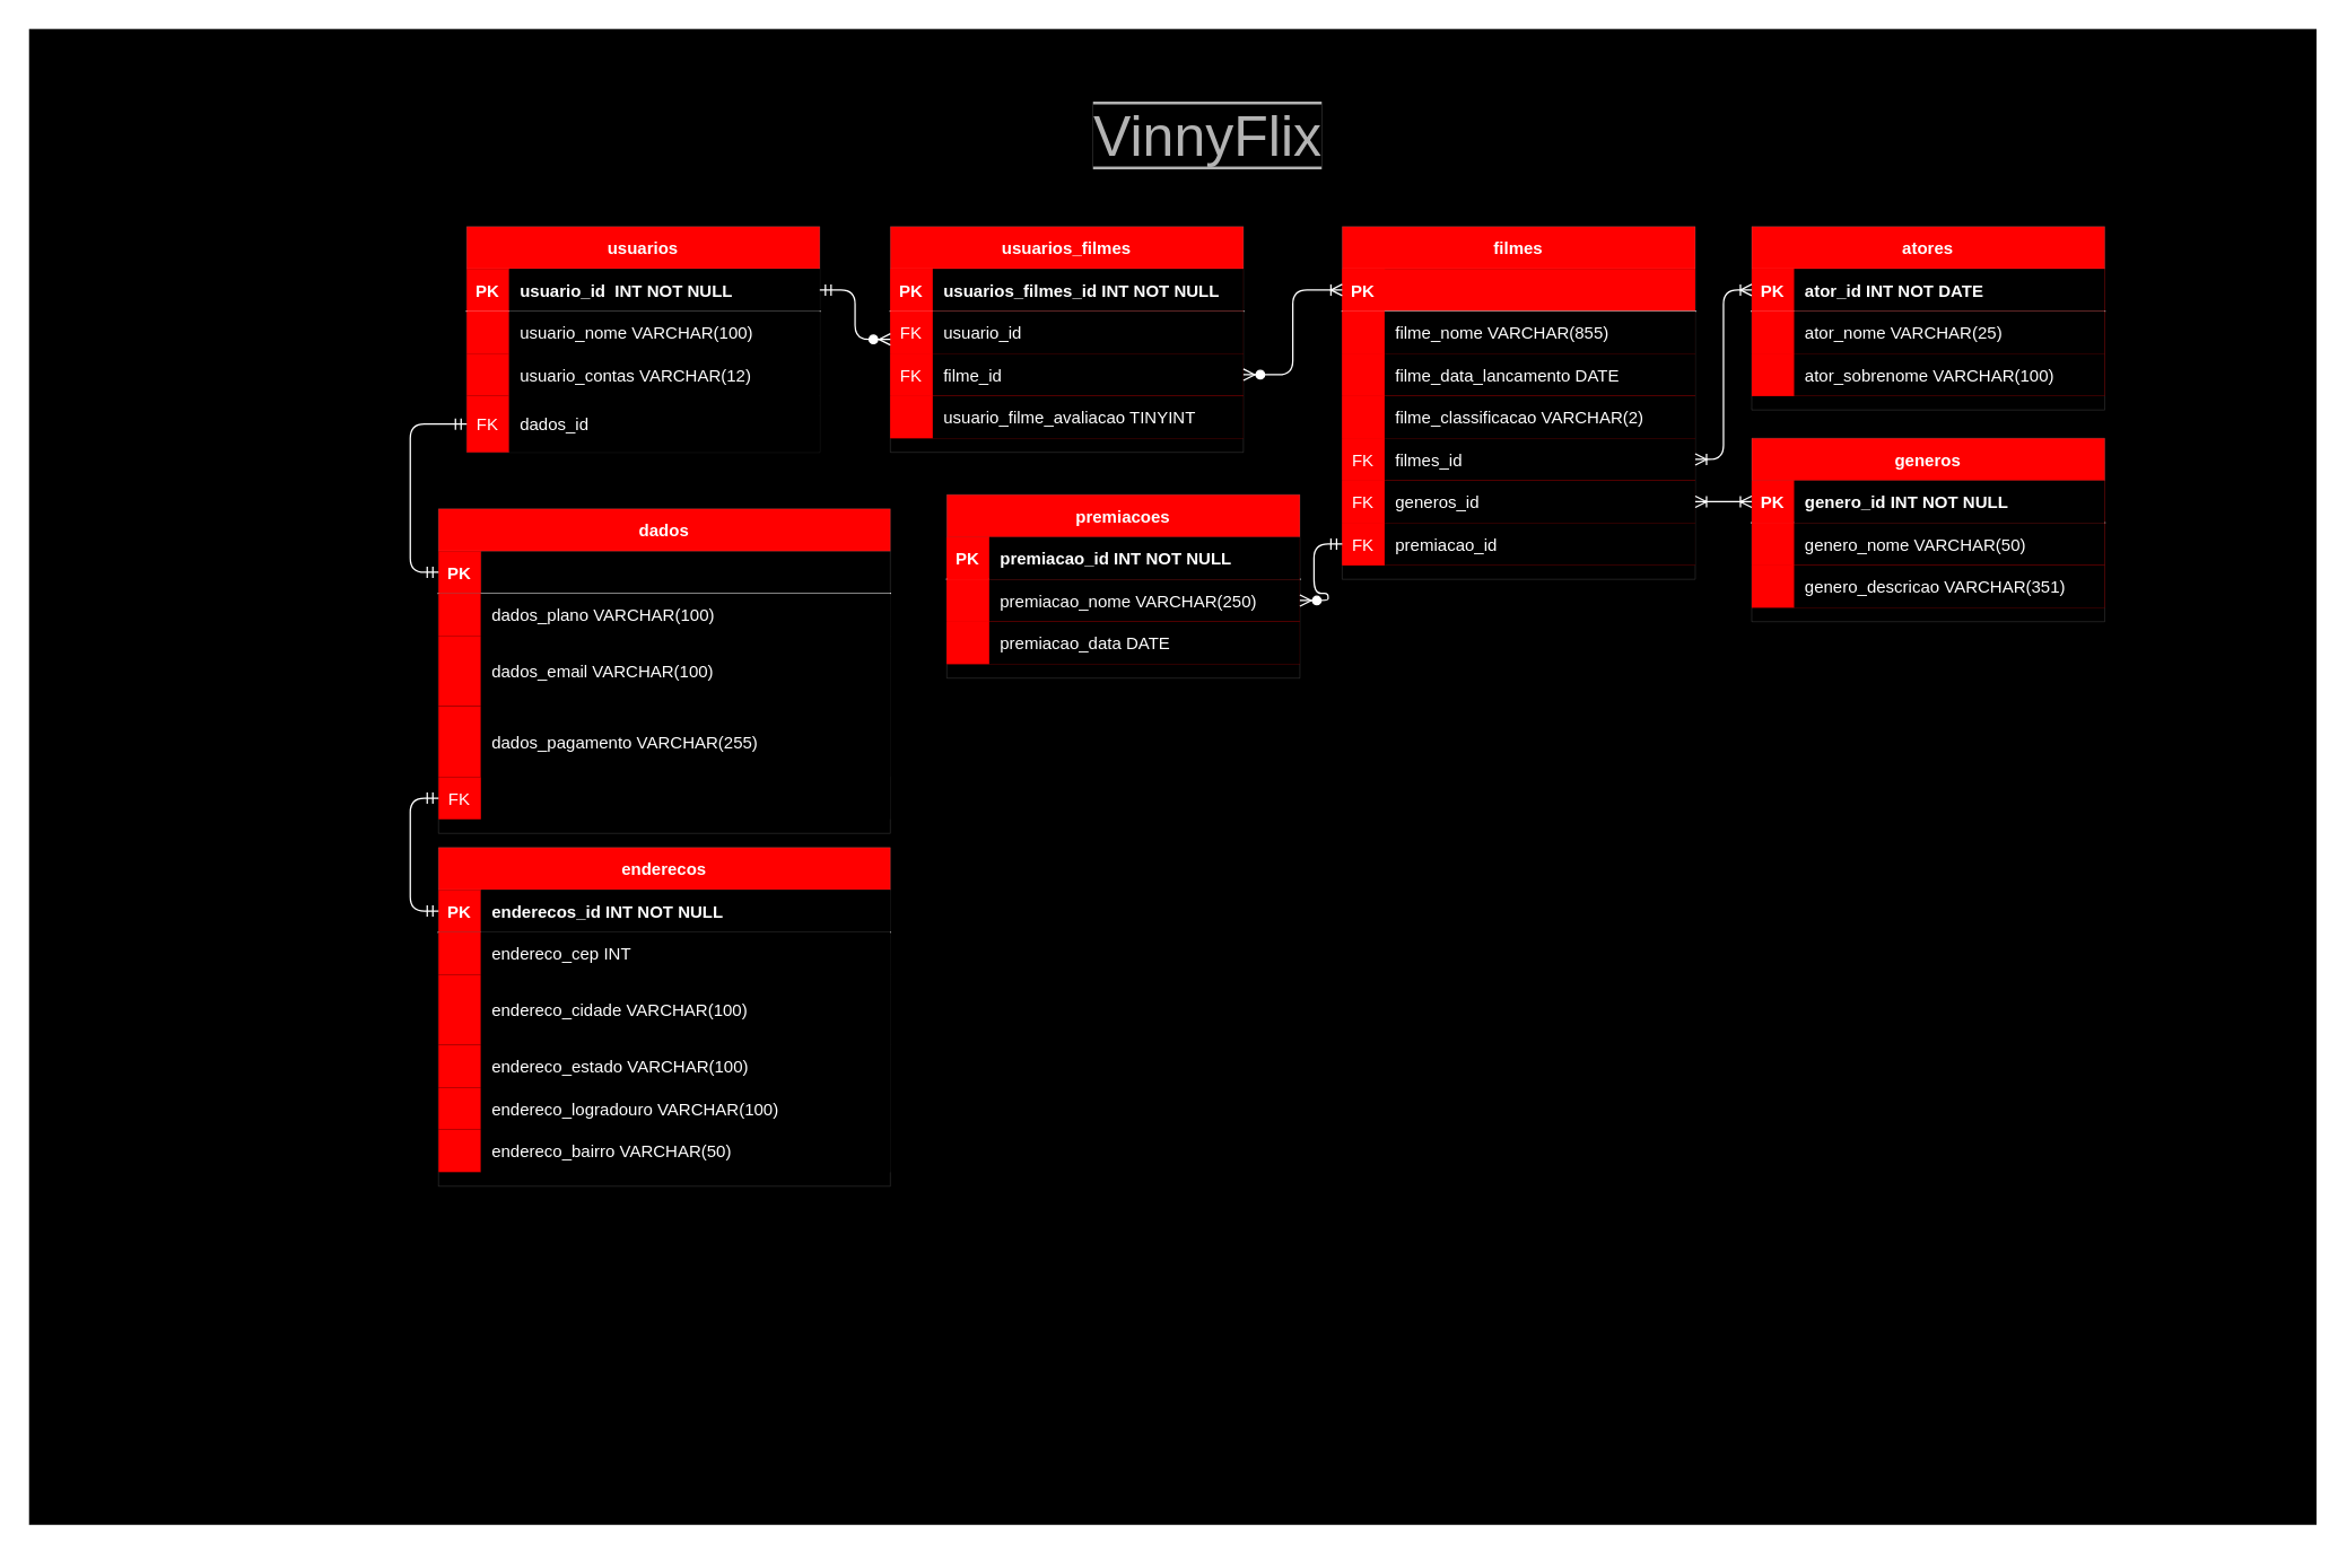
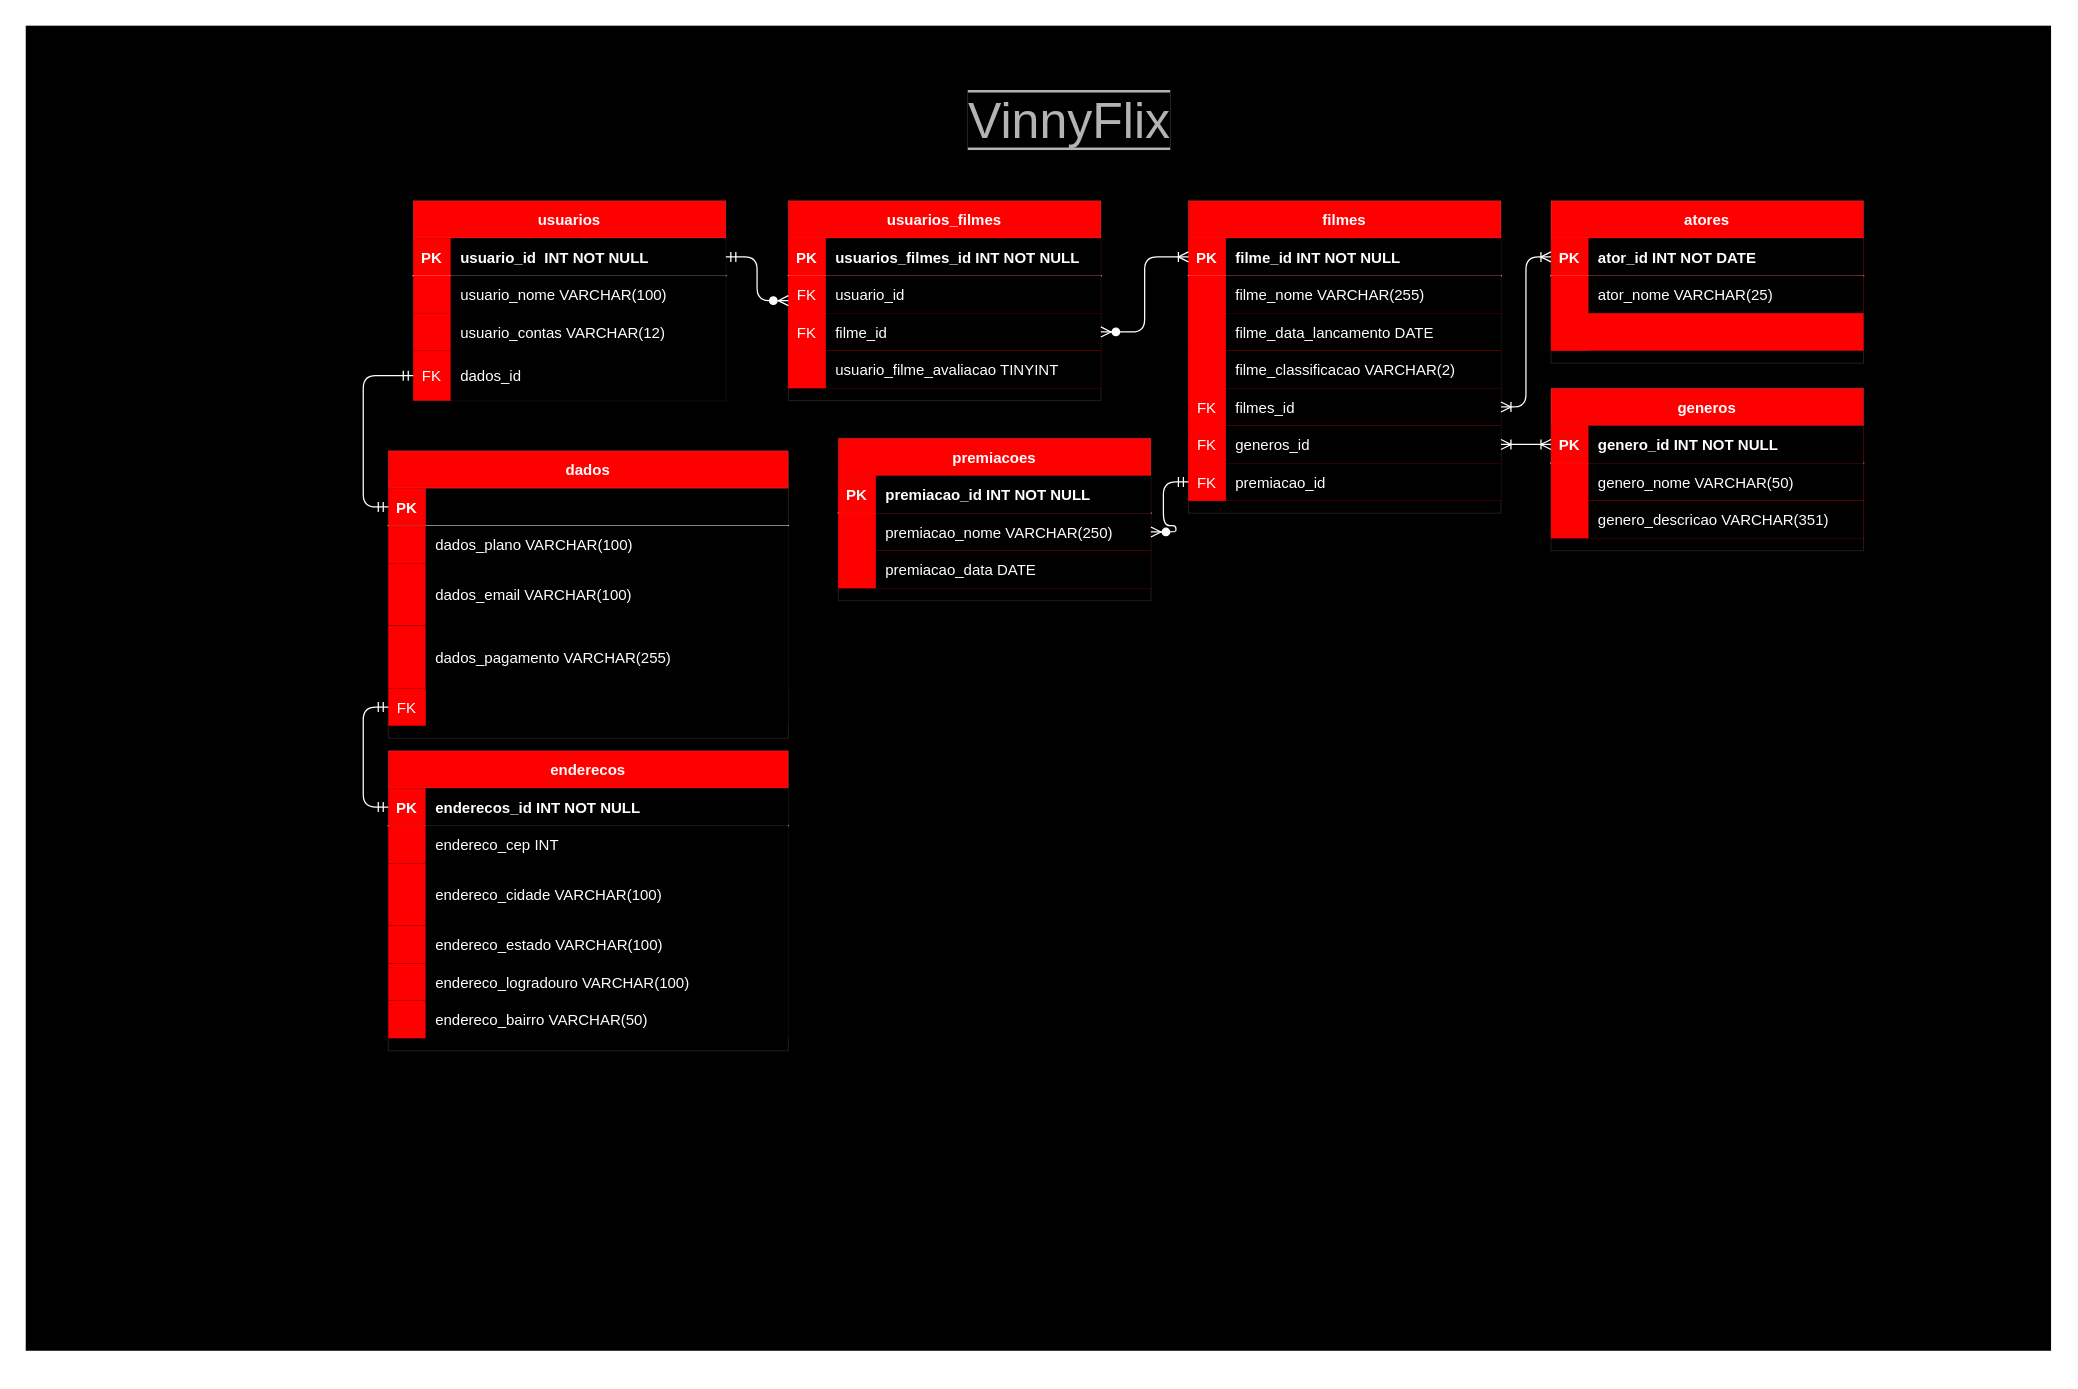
+ <mxCell id="7" value="filme_id INT NOT NULL" style="shape=partialRectangle;overflow=hidden;connectable=0;top=0;left=0;bottom=0;right=0;align=left;spacingLeft=6;fontStyle=1;fontColor=#FFFFFF;fillColor=#000000;strokeColor=#FFFFFF;" parent="5" vertex="1"><mxGeometry x="30" width="220" height="30" as="geometry" /></mxCell>
- <mxCell id="10" value="filme_nome VARCHAR(855)" style="shape=partialRectangle;overflow=hidden;connectable=0;top=0;left=0;bottom=0;right=0;align=left;spacingLeft=6;fontColor=#FFFFFF;fillColor=#000000;strokeColor=#FFFFFF;" parent="8" vertex="1"><mxGeometry x="30" width="220" height="30" as="geometry" /></mxCell>
+ <mxCell id="10" value="filme_nome VARCHAR(255)" style="shape=partialRectangle;overflow=hidden;connectable=0;top=0;left=0;bottom=0;right=0;align=left;spacingLeft=6;fontColor=#FFFFFF;fillColor=#000000;strokeColor=#FFFFFF;" parent="8" vertex="1"><mxGeometry x="30" width="220" height="30" as="geometry" /></mxCell>
- <mxCell id="101" value="ator_sobrenome VARCHAR(100)" style="shape=partialRectangle;overflow=hidden;connectable=0;top=0;left=0;bottom=0;right=0;align=left;spacingLeft=6;fontColor=#FFFFFF;fillColor=#000000;strokeColor=#FFFFFF;" parent="99" vertex="1"><mxGeometry x="30" width="220" height="30" as="geometry" /></mxCell>
